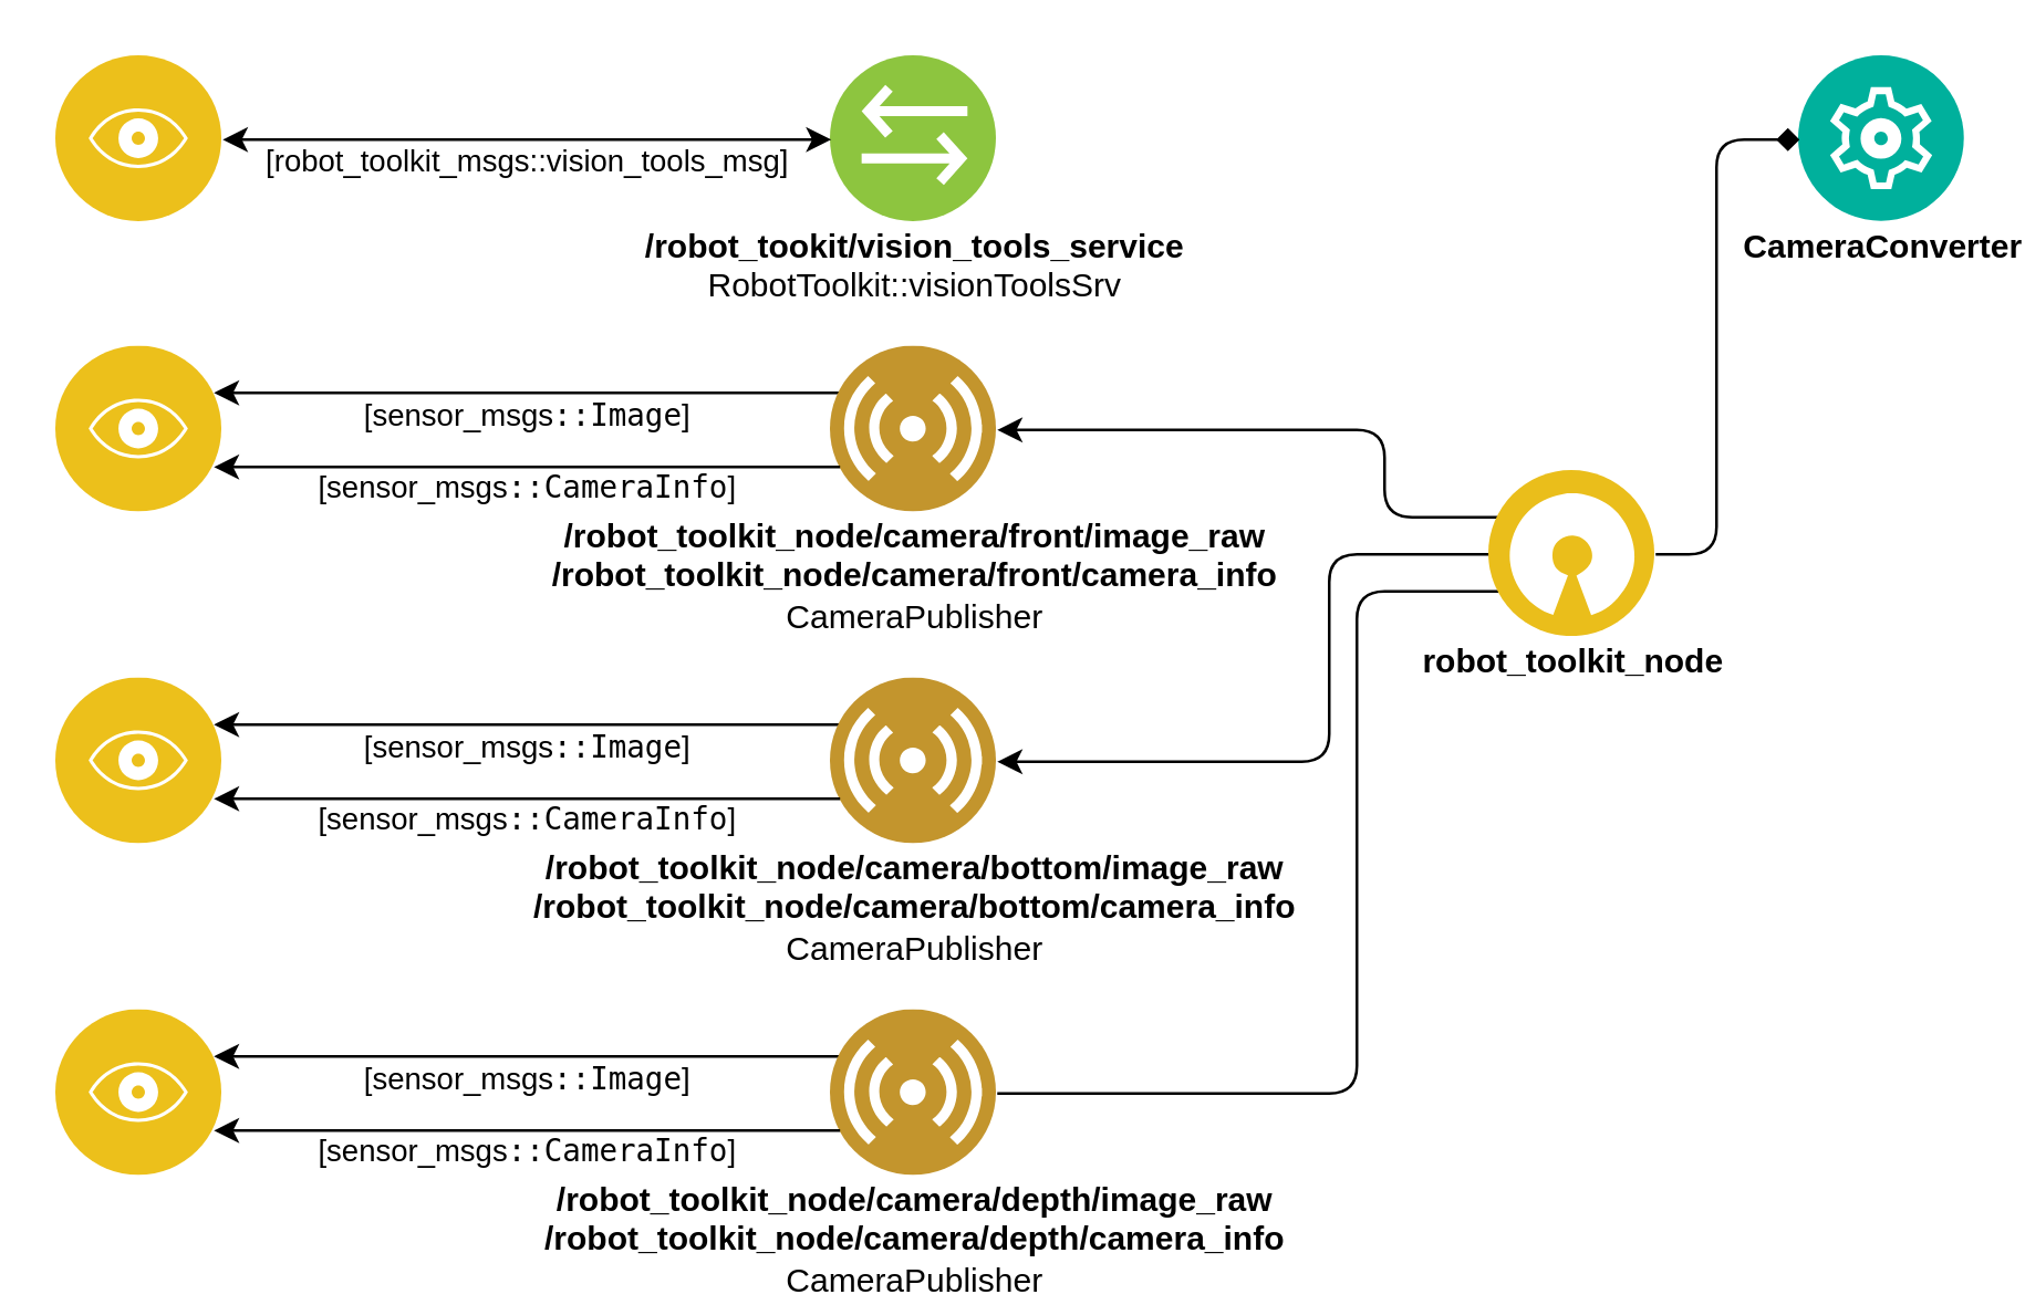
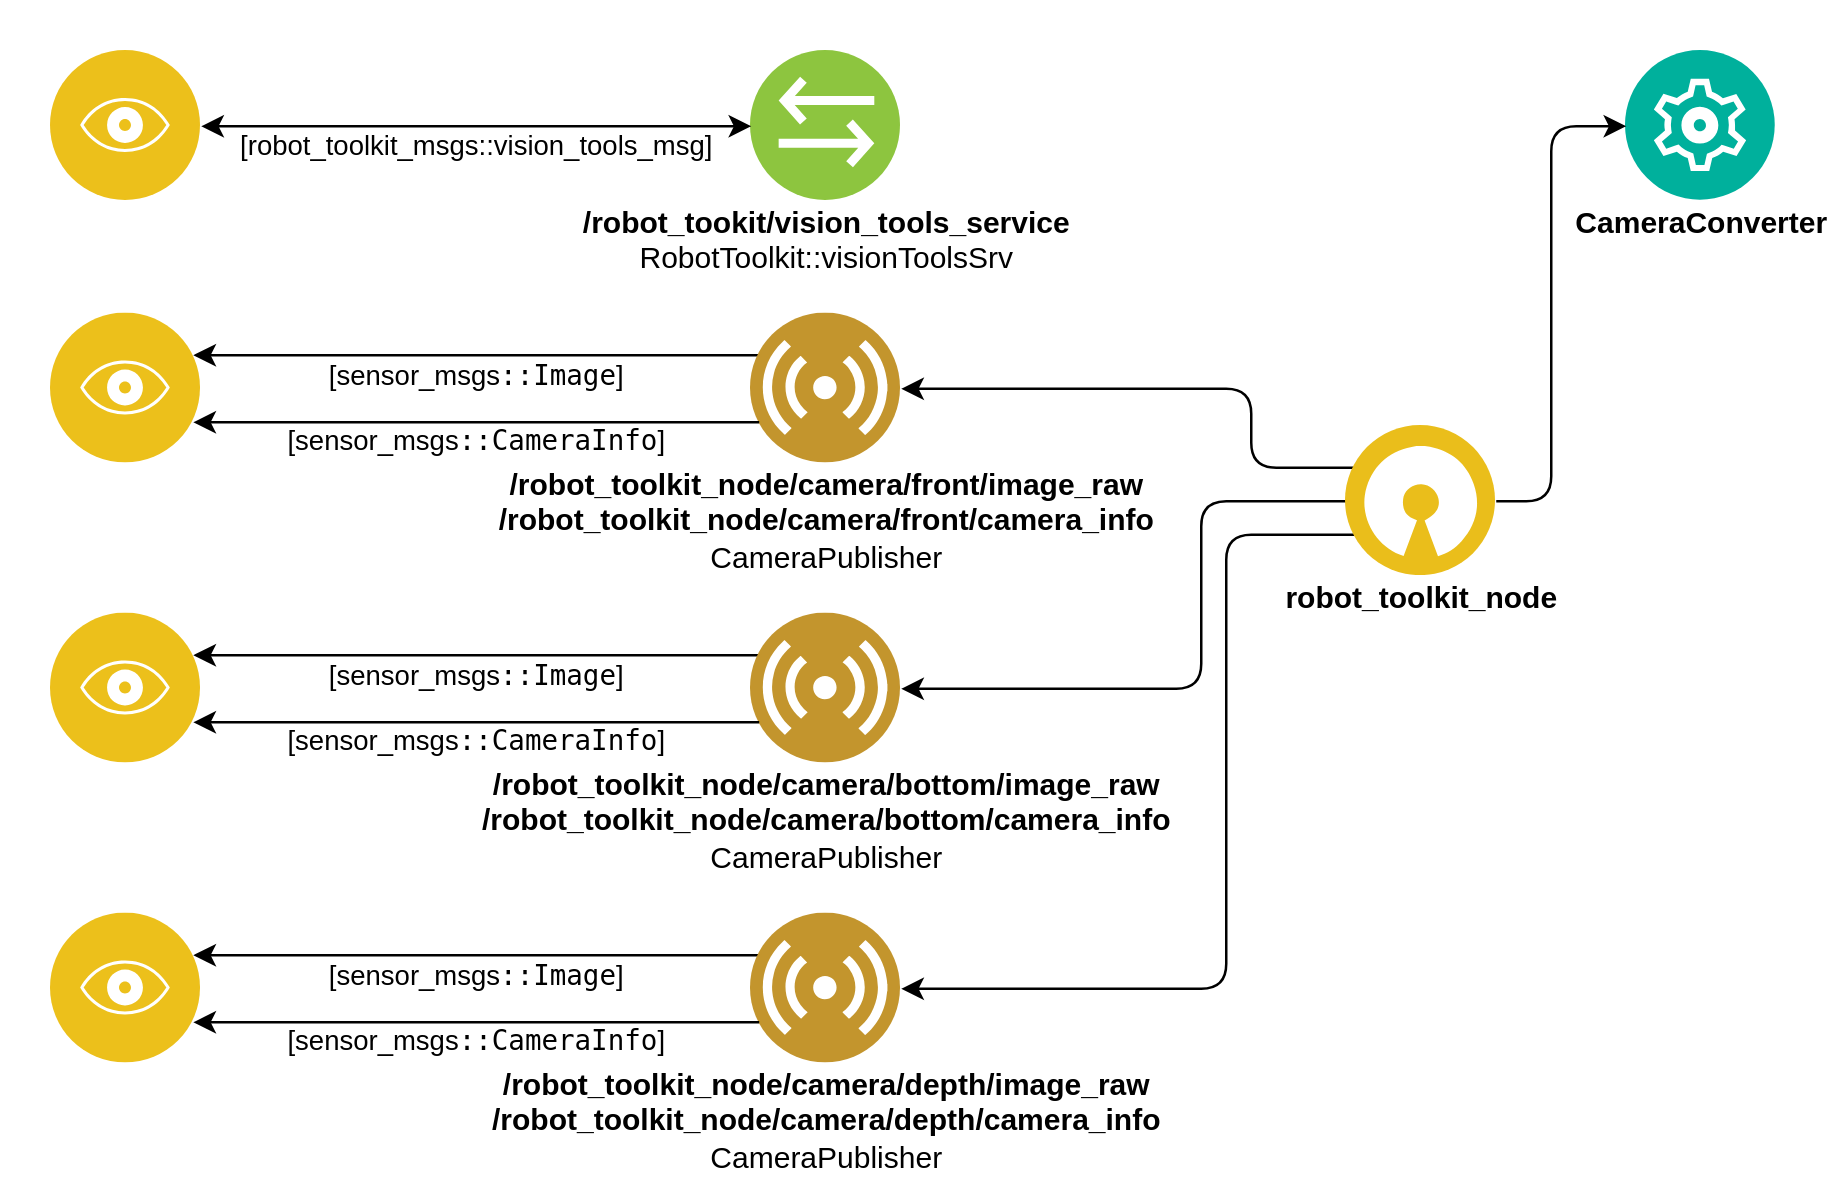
- <mxCell id="11" value="" style="edgeStyle=elbowEdgeStyle;elbow=horizontal;endArrow=diamond;html=1;fontColor=#000000;exitX=1;exitY=0.5;exitDx=0;exitDy=0;entryX=0;entryY=0.5;entryDx=0;entryDy=0;spacingTop=-5;" parent="1" source="5" target="10" edge="1"><mxGeometry width="50" height="50" relative="1" as="geometry"><mxPoint x="260" y="470" as="sourcePoint" /><mxPoint x="690" y="50" as="targetPoint" /><Array as="points"><mxPoint x="620" y="125" /></Array></mxGeometry></mxCell>
+ <mxCell id="11" value="" style="edgeStyle=elbowEdgeStyle;elbow=horizontal;endArrow=classic;html=1;fontColor=#000000;exitX=1;exitY=0.5;exitDx=0;exitDy=0;entryX=0;entryY=0.5;entryDx=0;entryDy=0;spacingTop=-5;" parent="1" source="5" target="10" edge="1"><mxGeometry width="50" height="50" relative="1" as="geometry"><mxPoint x="260" y="470" as="sourcePoint" /><mxPoint x="690" y="50" as="targetPoint" /><Array as="points"><mxPoint x="620" y="125" /></Array></mxGeometry></mxCell>
- <mxCell id="4" style="edgeStyle=orthogonalEdgeStyle;rounded=1;orthogonalLoop=1;jettySize=auto;html=1;exitX=0;exitY=0.75;exitDx=0;exitDy=0;startArrow=none;startFill=0;endArrow=none;endFill=1;fontColor=#000000;spacingTop=-5;entryX=1;entryY=0.5;entryDx=0;entryDy=0;" parent="1" source="5" target="21" edge="1"><mxGeometry relative="1" as="geometry"><Array as="points"><mxPoint x="490" y="213" /><mxPoint x="490" y="395" /></Array><mxPoint x="541" y="415" as="targetPoint" /></mxGeometry></mxCell>
+ <mxCell id="4" style="edgeStyle=orthogonalEdgeStyle;rounded=1;orthogonalLoop=1;jettySize=auto;html=1;exitX=0;exitY=0.75;exitDx=0;exitDy=0;startArrow=none;startFill=0;endArrow=classic;endFill=1;fontColor=#000000;spacingTop=-5;entryX=1;entryY=0.5;entryDx=0;entryDy=0;" parent="1" source="5" target="21" edge="1"><mxGeometry relative="1" as="geometry"><Array as="points"><mxPoint x="490" y="213" /><mxPoint x="490" y="395" /></Array><mxPoint x="541" y="415" as="targetPoint" /></mxGeometry></mxCell>
